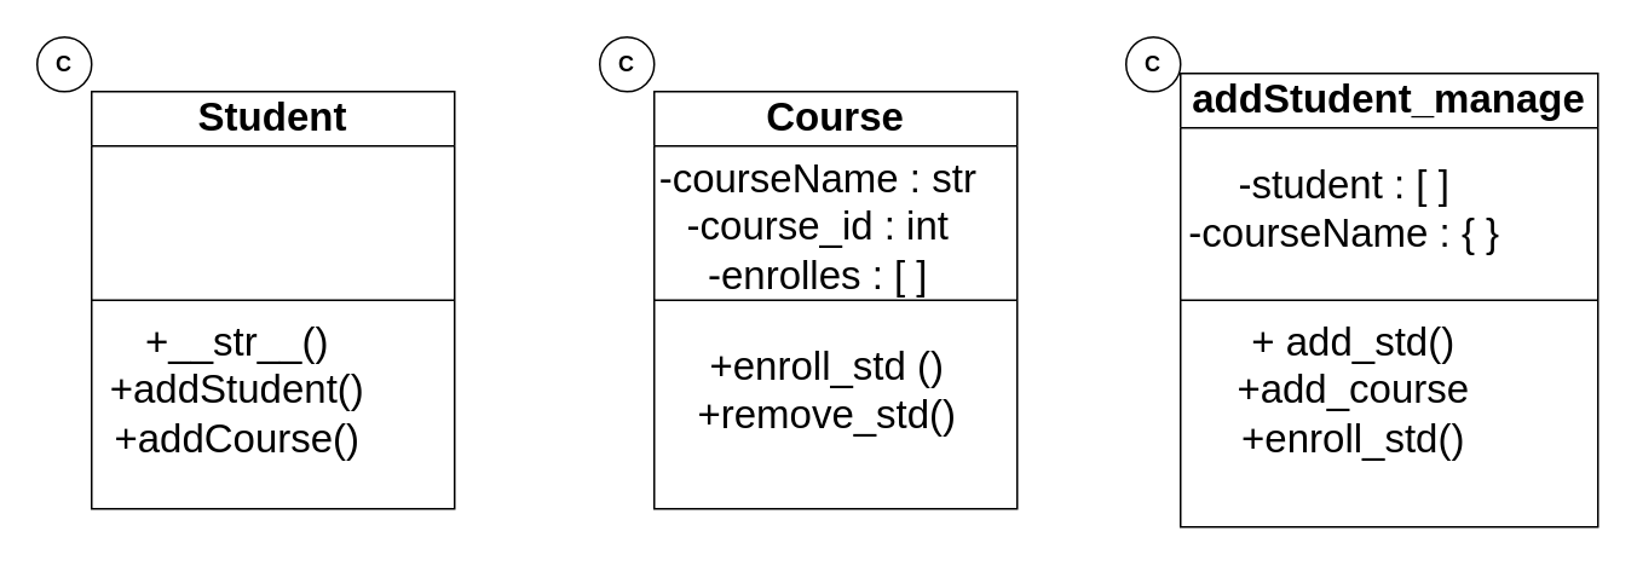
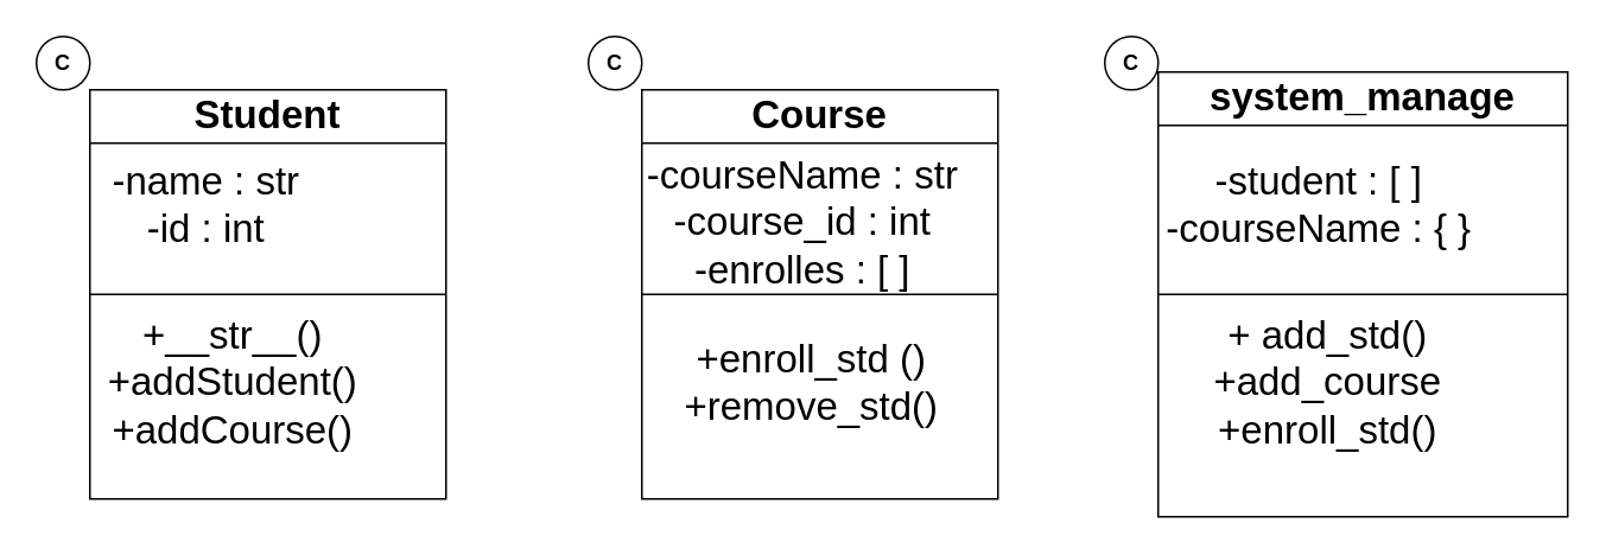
- <mxCell id="12" value="&lt;font style=&quot;font-size: 22px;&quot;&gt;addStudent_manage&lt;/font&gt;" style="swimlane;whiteSpace=wrap;html=1;startSize=30;" vertex="1" parent="1"><mxGeometry x="650" y="40" width="230" height="250" as="geometry" /></mxCell>
+ <mxCell id="12" value="&lt;font style=&quot;font-size: 22px;&quot;&gt;system_manage&lt;/font&gt;" style="swimlane;whiteSpace=wrap;html=1;startSize=30;" vertex="1" parent="1"><mxGeometry x="650" y="40" width="230" height="250" as="geometry" /></mxCell>
+ <mxCell id="3" value="-name : str&lt;div&gt;-id : int&lt;/div&gt;" style="text;html=1;align=center;verticalAlign=middle;resizable=0;points=[];autosize=1;strokeColor=none;fillColor=none;fontSize=22;" vertex="1" parent="2"><mxGeometry y="30" width="130" height="70" as="geometry" /></mxCell>
